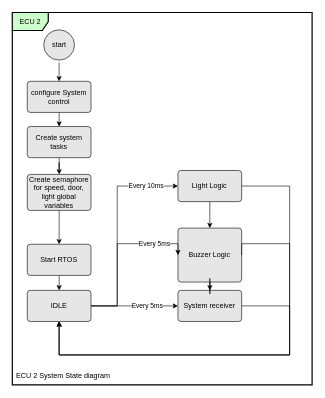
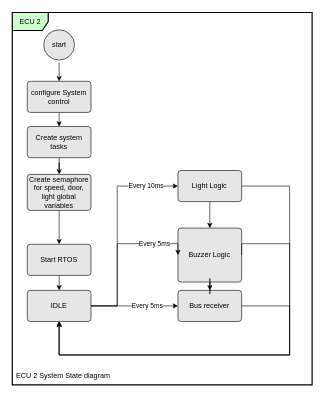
- <mxCell id="17" value="System receiver" style="html=1;align=center;verticalAlign=middle;rounded=1;absoluteArcSize=1;arcSize=10;dashed=0;fillColor=#E6E6E6;whiteSpace=wrap;strokeColor=rgb(0, 0, 0);fontColor=rgb(0, 0, 0);" parent="2" vertex="1"><mxGeometry x="276.25" y="463.34" width="106.25" height="51.915" as="geometry" /></mxCell>
+ <mxCell id="17" value="Bus receiver" style="html=1;align=center;verticalAlign=middle;rounded=1;absoluteArcSize=1;arcSize=10;dashed=0;fillColor=#E6E6E6;whiteSpace=wrap;strokeColor=rgb(0, 0, 0);fontColor=rgb(0, 0, 0);" parent="2" vertex="1"><mxGeometry x="276.25" y="463.34" width="106.25" height="51.915" as="geometry" /></mxCell>
